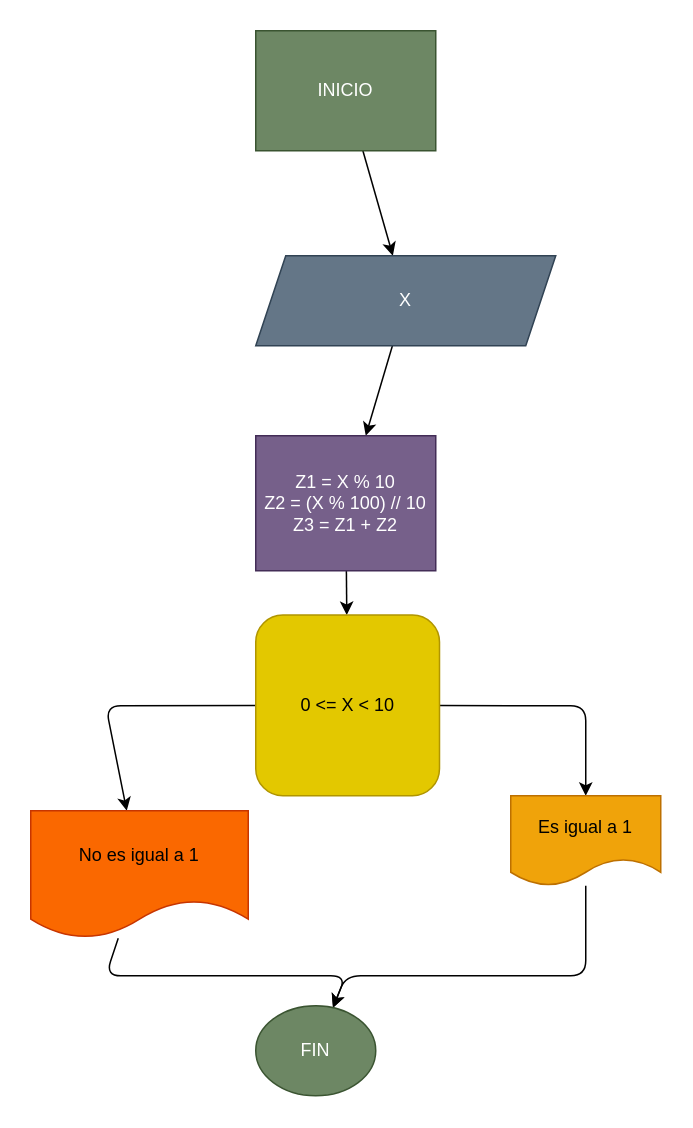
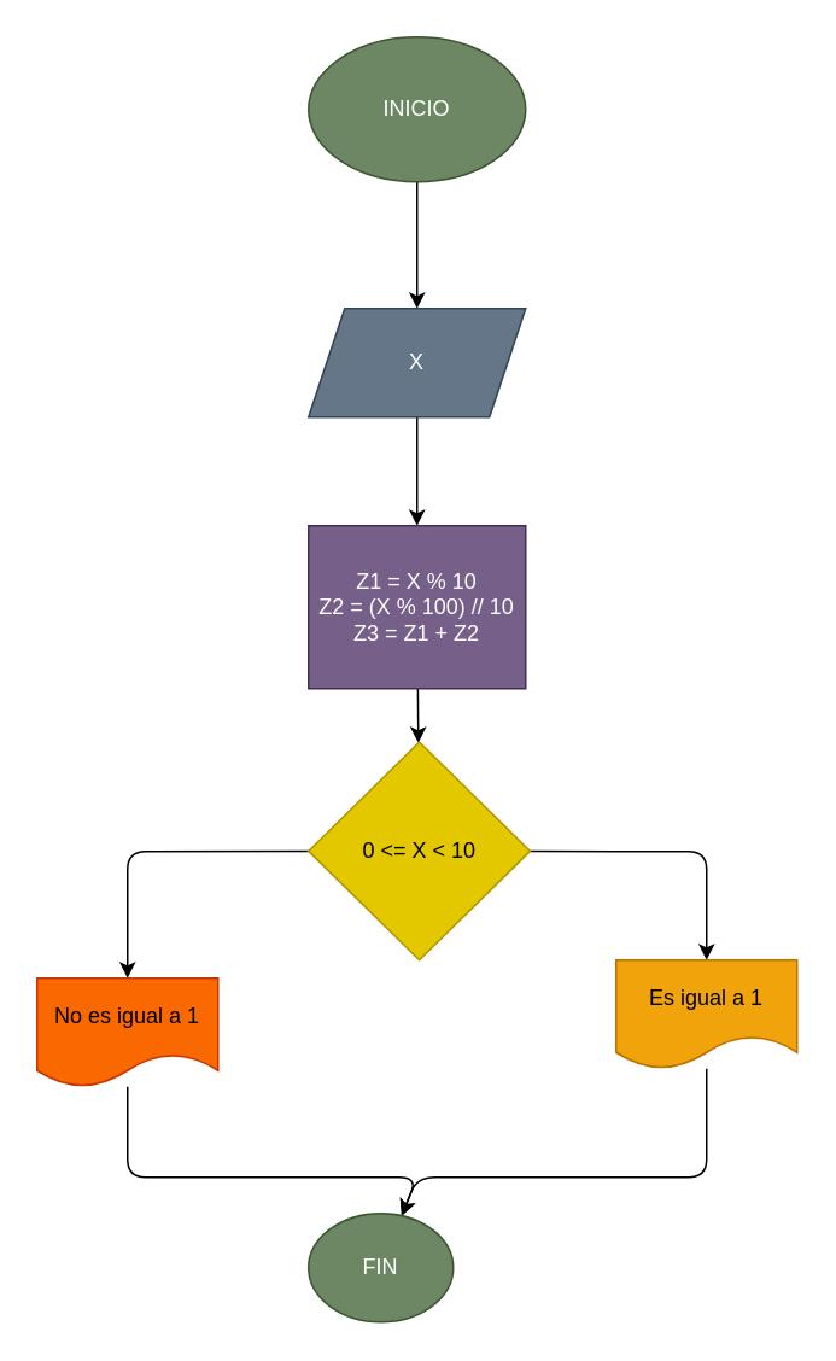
- <mxCell id="3" value="INICIO" style="whiteSpace=wrap;html=1;fillColor=#6d8764;fontColor=#ffffff;strokeColor=#3A5431;rounded=0;" vertex="1" parent="1"><mxGeometry x="170" y="20" width="120" height="80" as="geometry" /></mxCell>
+ <mxCell id="3" value="INICIO" style="ellipse;whiteSpace=wrap;html=1;fillColor=#6d8764;fontColor=#ffffff;strokeColor=#3A5431;" vertex="1" parent="1"><mxGeometry x="170" y="20" width="120" height="80" as="geometry" /></mxCell>
- <mxCell id="5" value="X" style="shape=parallelogram;perimeter=parallelogramPerimeter;whiteSpace=wrap;html=1;fixedSize=1;fillColor=#647687;fontColor=#ffffff;strokeColor=#314354;" vertex="1" parent="1"><mxGeometry x="170" y="170" width="200" height="60" as="geometry" /></mxCell>
+ <mxCell id="5" value="X" style="shape=parallelogram;perimeter=parallelogramPerimeter;whiteSpace=wrap;html=1;fixedSize=1;fillColor=#647687;fontColor=#ffffff;strokeColor=#314354;" vertex="1" parent="1"><mxGeometry x="170" y="170" width="120" height="60" as="geometry" /></mxCell>
- <mxCell id="10" value="0 &amp;lt;= X &amp;lt; 10" style="whiteSpace=wrap;html=1;fillColor=#e3c800;fontColor=#000000;strokeColor=#B09500;rounded=1;" vertex="1" parent="1"><mxGeometry x="170" y="409.5" width="122.5" height="120.5" as="geometry" /></mxCell>
+ <mxCell id="10" value="0 &amp;lt;= X &amp;lt; 10" style="rhombus;whiteSpace=wrap;html=1;fillColor=#e3c800;fontColor=#000000;strokeColor=#B09500;" vertex="1" parent="1"><mxGeometry x="170" y="409.5" width="122.5" height="120.5" as="geometry" /></mxCell>
- <mxCell id="14" value="No es igual a 1" style="shape=document;whiteSpace=wrap;html=1;boundedLbl=1;fillColor=#fa6800;fontColor=#000000;strokeColor=#C73500;" vertex="1" parent="1"><mxGeometry x="20" y="540" width="145" height="85" as="geometry" /></mxCell>
+ <mxCell id="14" value="No es igual a 1" style="shape=document;whiteSpace=wrap;html=1;boundedLbl=1;fillColor=#fa6800;fontColor=#000000;strokeColor=#C73500;" vertex="1" parent="1"><mxGeometry x="20" y="540" width="100" height="60" as="geometry" /></mxCell>
